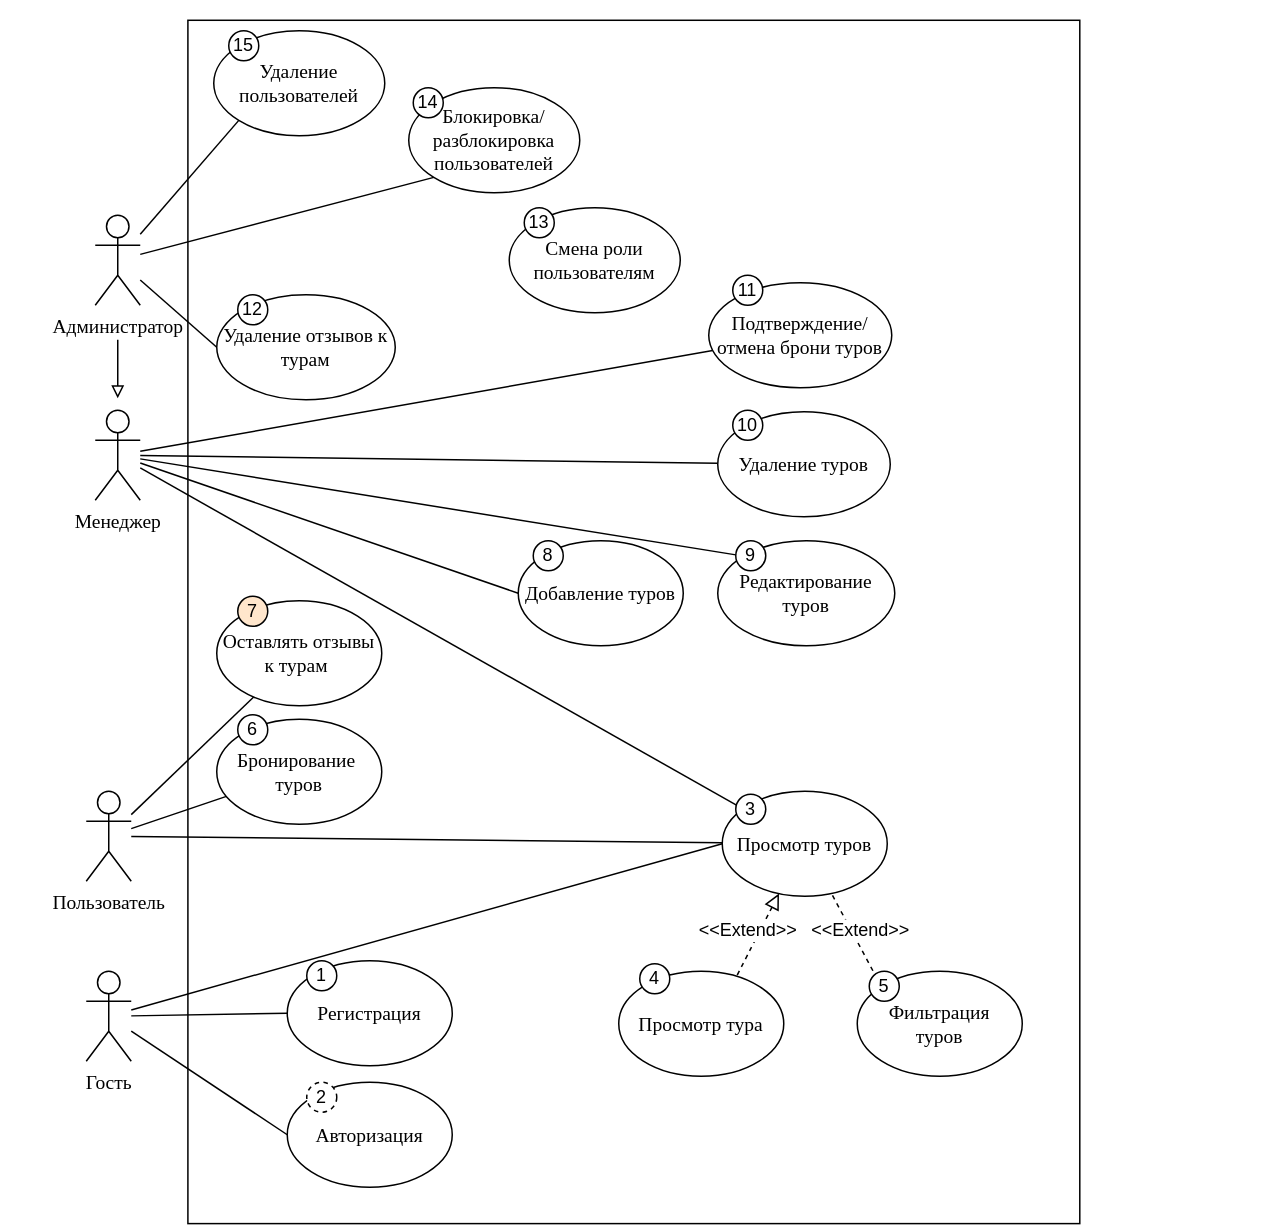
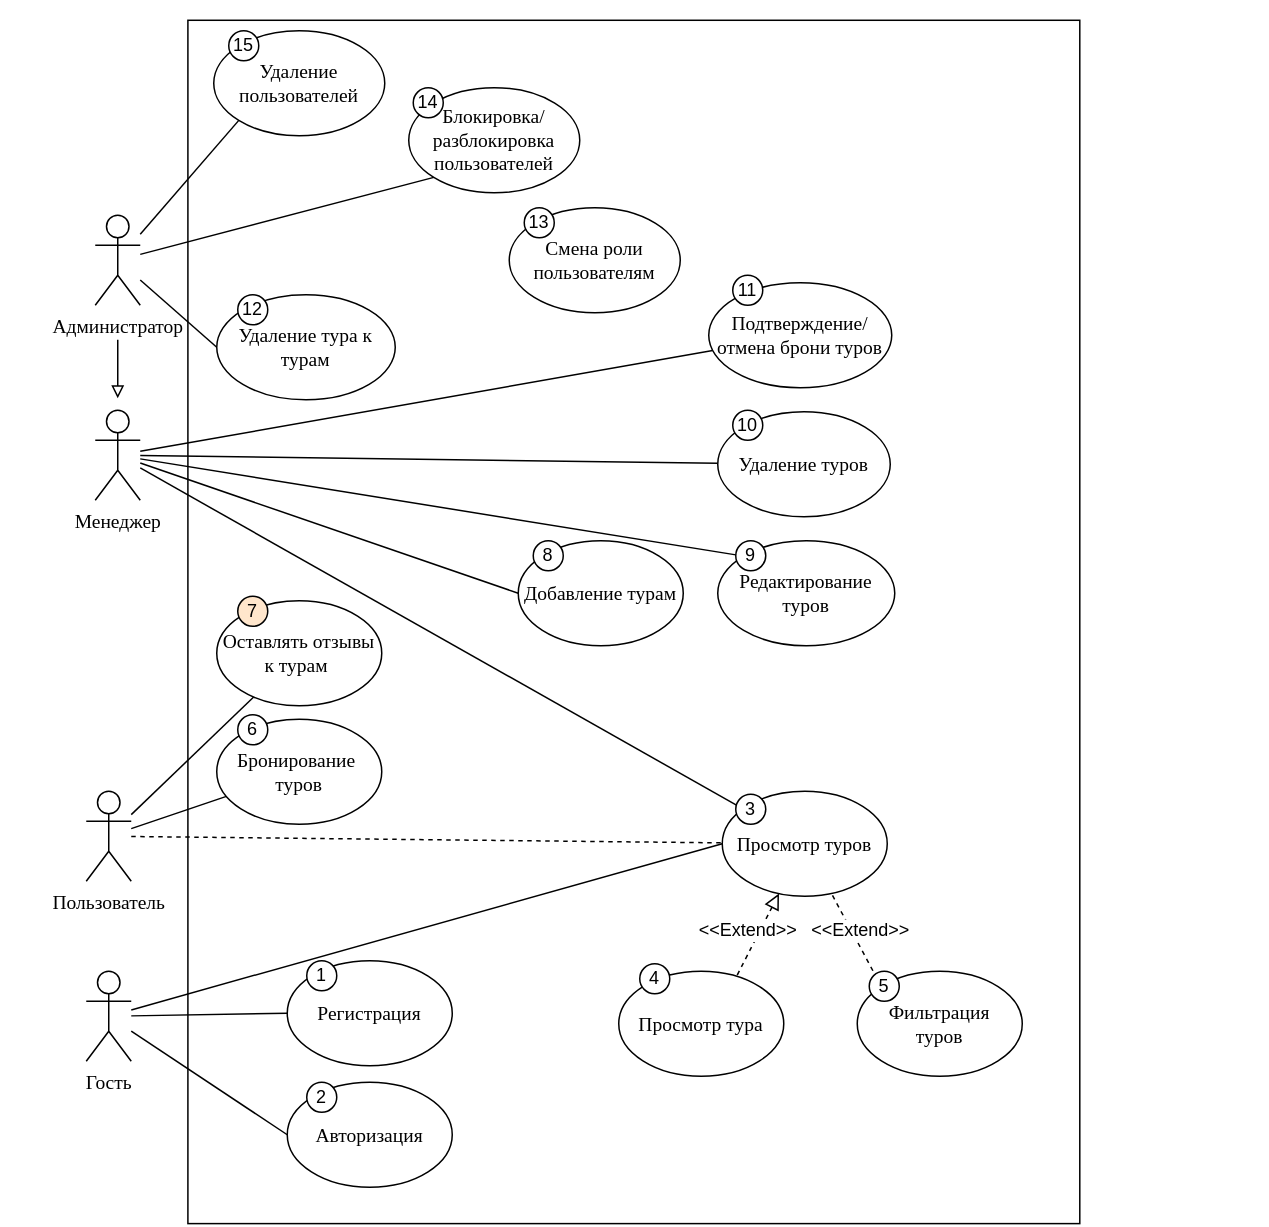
- <mxCell id="33" value="Удаление отзывов к турам" style="ellipse;whiteSpace=wrap;html=1;fontFamily=Times New Roman;fontSize=13;" parent="1" vertex="1"><mxGeometry x="144" y="196" width="119" height="70" as="geometry" /></mxCell>
+ <mxCell id="33" value="Удаление тура к турам" style="ellipse;whiteSpace=wrap;html=1;fontFamily=Times New Roman;fontSize=13;" parent="1" vertex="1"><mxGeometry x="144" y="196" width="119" height="70" as="geometry" /></mxCell>
- <mxCell id="18" value="Добавление туров" style="ellipse;whiteSpace=wrap;html=1;fontFamily=Times New Roman;fontSize=13;" parent="1" vertex="1"><mxGeometry x="345" y="360" width="110" height="70" as="geometry" /></mxCell>
+ <mxCell id="18" value="Добавление турам" style="ellipse;whiteSpace=wrap;html=1;fontFamily=Times New Roman;fontSize=13;" parent="1" vertex="1"><mxGeometry x="345" y="360" width="110" height="70" as="geometry" /></mxCell>
- <mxCell id="9" style="rounded=0;orthogonalLoop=1;jettySize=auto;html=1;endArrow=none;endFill=0;" parent="1" source="10" target="16" edge="1"><mxGeometry relative="1" as="geometry" /></mxCell>
+ <mxCell id="9" style="rounded=0;orthogonalLoop=1;jettySize=auto;html=1;endArrow=none;endFill=0;dashed=1;" parent="1" source="10" target="16" edge="1"><mxGeometry relative="1" as="geometry" /></mxCell>
- <mxCell id="44" value="2" style="ellipse;whiteSpace=wrap;html=1;aspect=fixed;dashed=1;" parent="1" vertex="1"><mxGeometry x="204" y="721" width="20" height="20" as="geometry" /></mxCell>
+ <mxCell id="44" value="2" style="ellipse;whiteSpace=wrap;html=1;aspect=fixed;" parent="1" vertex="1"><mxGeometry x="204" y="721" width="20" height="20" as="geometry" /></mxCell>
